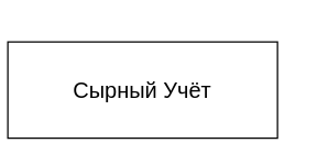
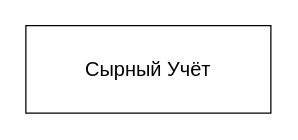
- <mxCell id="2" value="&lt;font style=&quot;font-size: 16px&quot;&gt;Сырный Учёт&lt;/font&gt;" style="rounded=0;whiteSpace=wrap;html=1;" vertex="1" parent="1"><mxGeometry x="5" y="30" width="196" height="70" as="geometry" /></mxCell>
+ <mxCell id="2" value="&lt;font style=&quot;font-size: 16px&quot;&gt;Сырный Учёт&lt;/font&gt;" style="rounded=0;whiteSpace=wrap;html=1;" vertex="1" parent="1"><mxGeometry x="20" y="20" width="196" height="70" as="geometry" /></mxCell>
